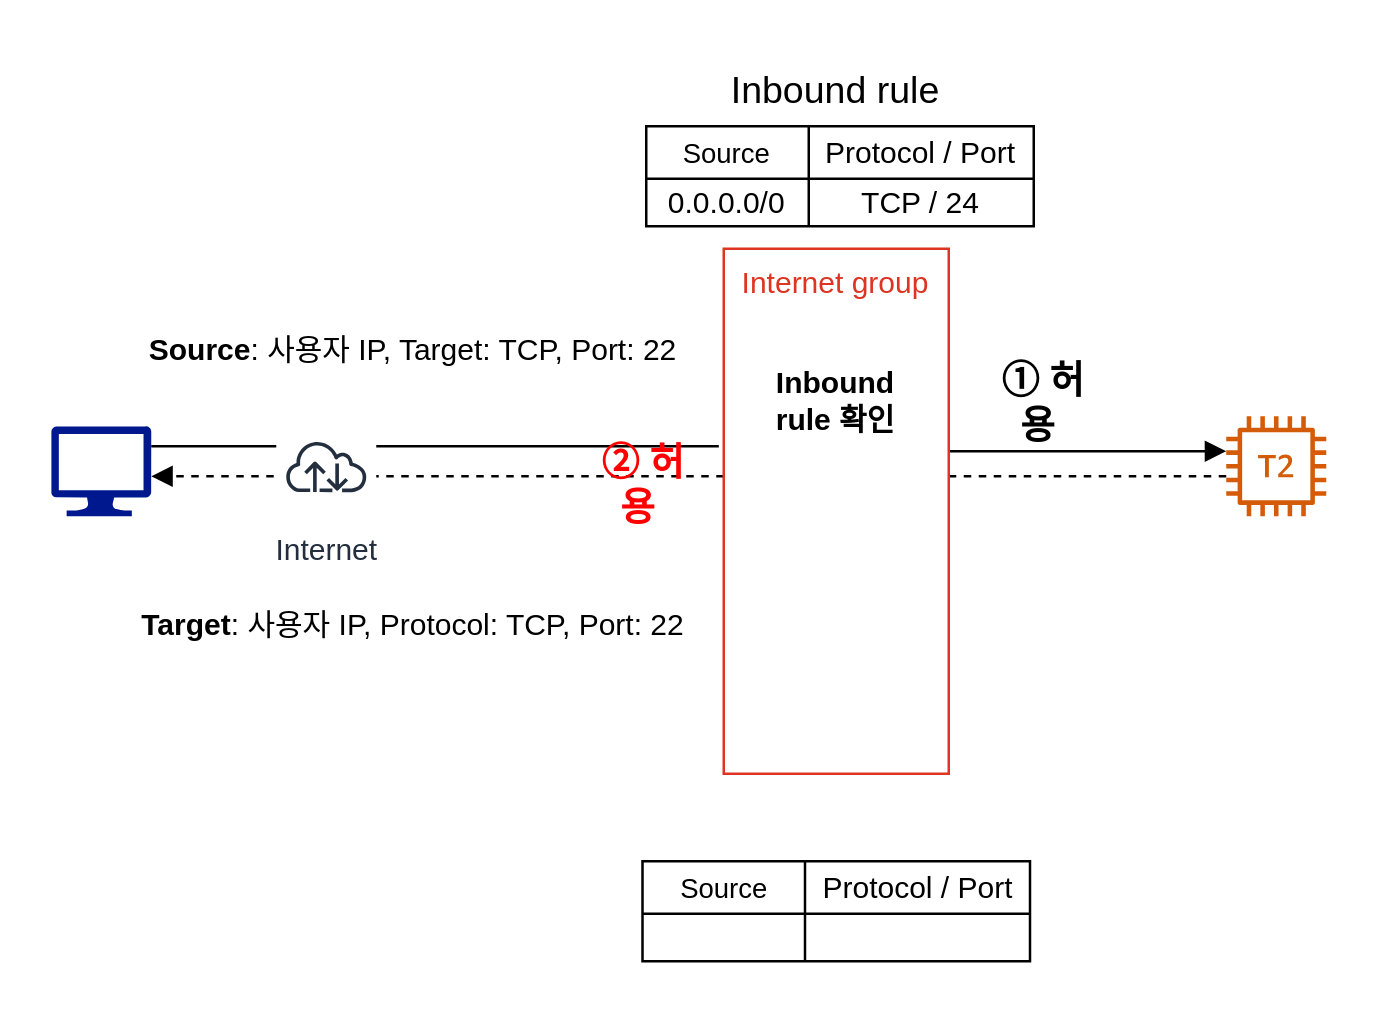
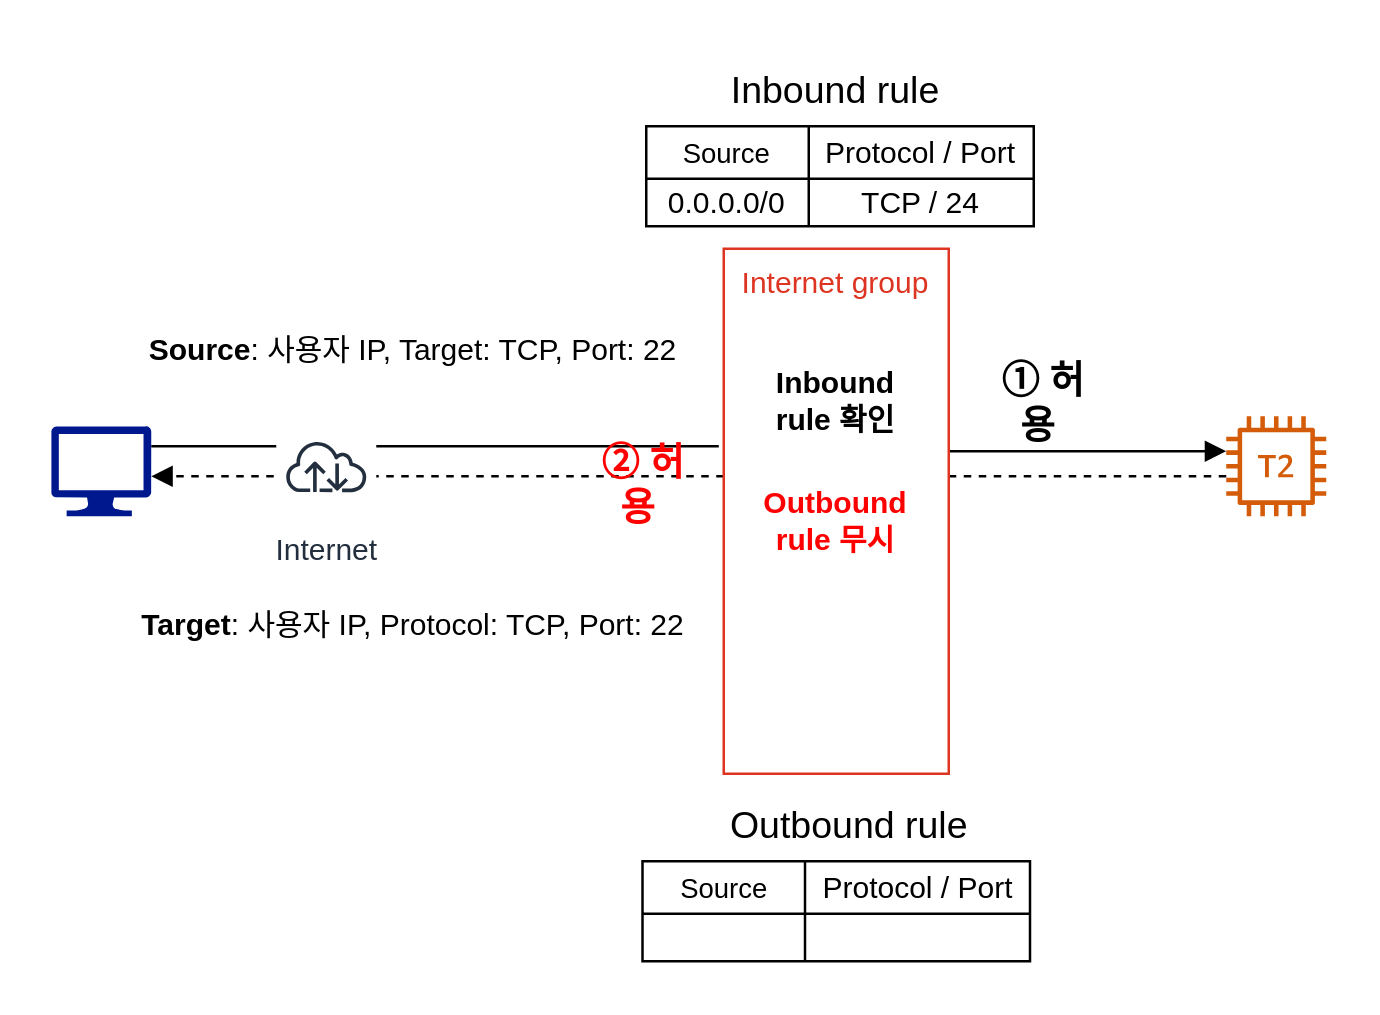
+ <mxCell id="15" value="Outbound rule 무시" style="text;html=1;strokeColor=none;fillColor=none;align=center;verticalAlign=middle;whiteSpace=wrap;rounded=0;fontStyle=1;fontColor=#FF0000;" vertex="1" parent="1"><mxGeometry x="299" y="193" width="70" height="30" as="geometry" /></mxCell>
+ <mxCell id="31" value="Outbound rule" style="text;html=1;strokeColor=none;fillColor=none;align=center;verticalAlign=middle;whiteSpace=wrap;rounded=0;fontSize=15;" vertex="1" parent="1"><mxGeometry x="287.5" y="314" width="102.5" height="30" as="geometry" /></mxCell>
